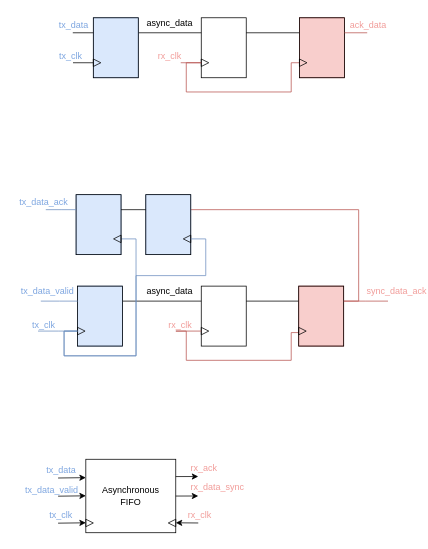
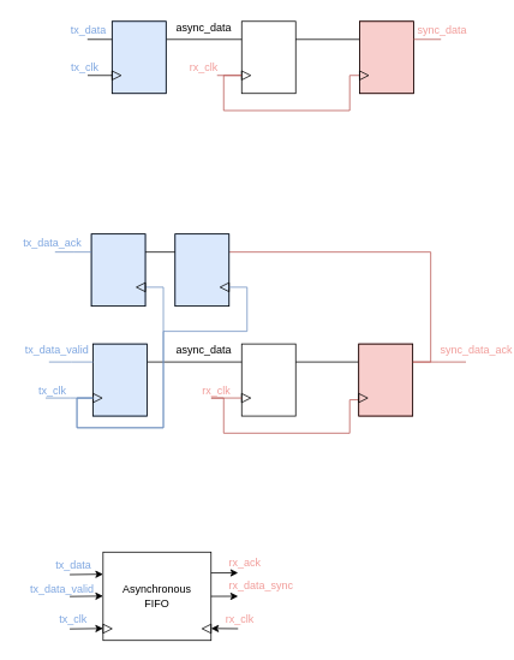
- <mxCell id="7" value="ack_data" style="text;html=1;strokeColor=none;fillColor=none;align=center;verticalAlign=middle;whiteSpace=wrap;rounded=0;fontColor=#F19C99;" vertex="1" parent="1"><mxGeometry x="471" y="23" width="40" height="20" as="geometry" /></mxCell>
+ <mxCell id="7" value="sync_data" style="text;html=1;strokeColor=none;fillColor=none;align=center;verticalAlign=middle;whiteSpace=wrap;rounded=0;fontColor=#F19C99;" vertex="1" parent="1"><mxGeometry x="471" y="23" width="40" height="20" as="geometry" /></mxCell>
